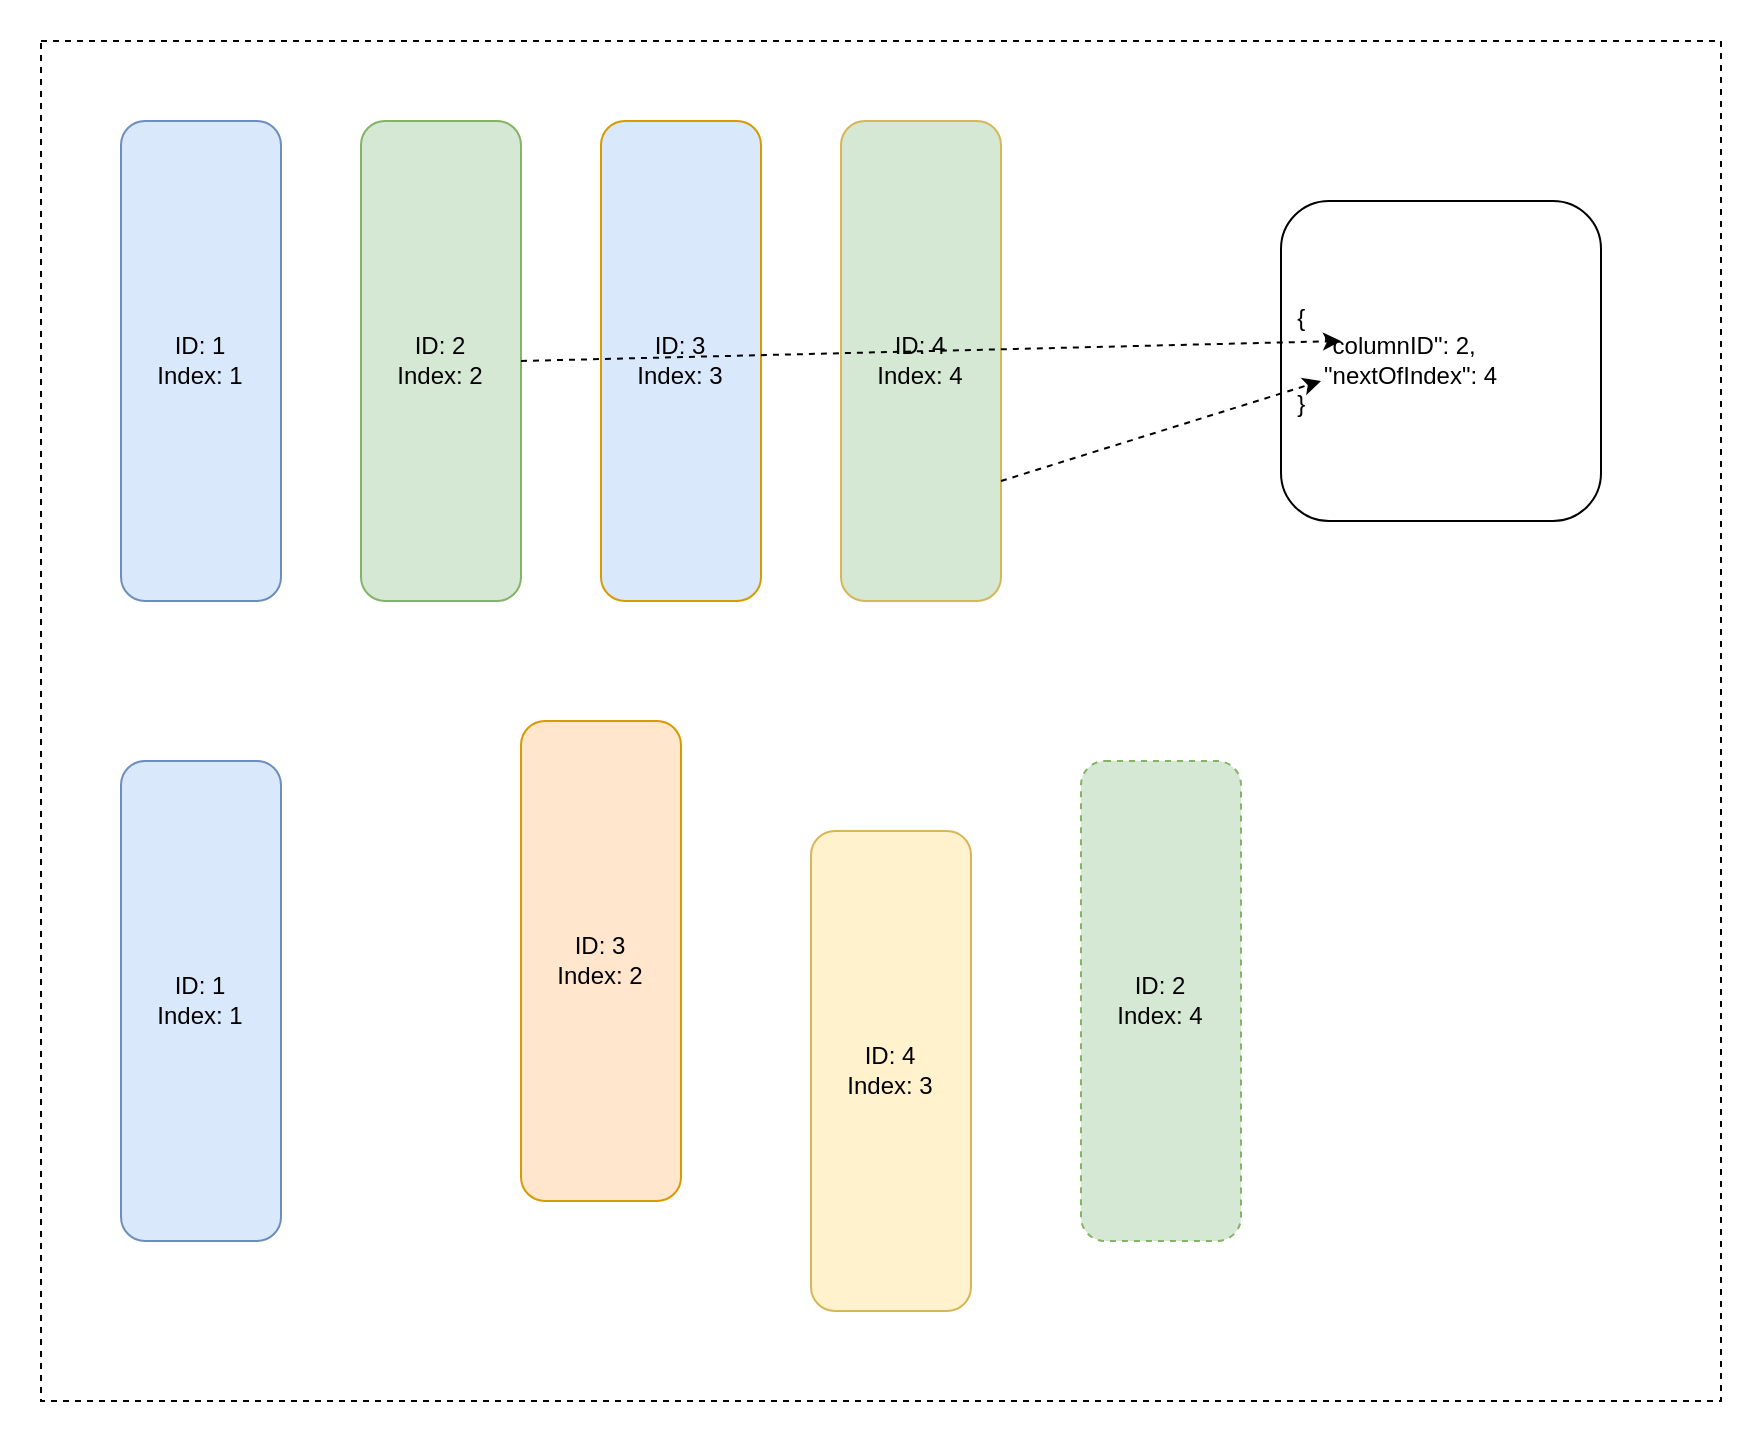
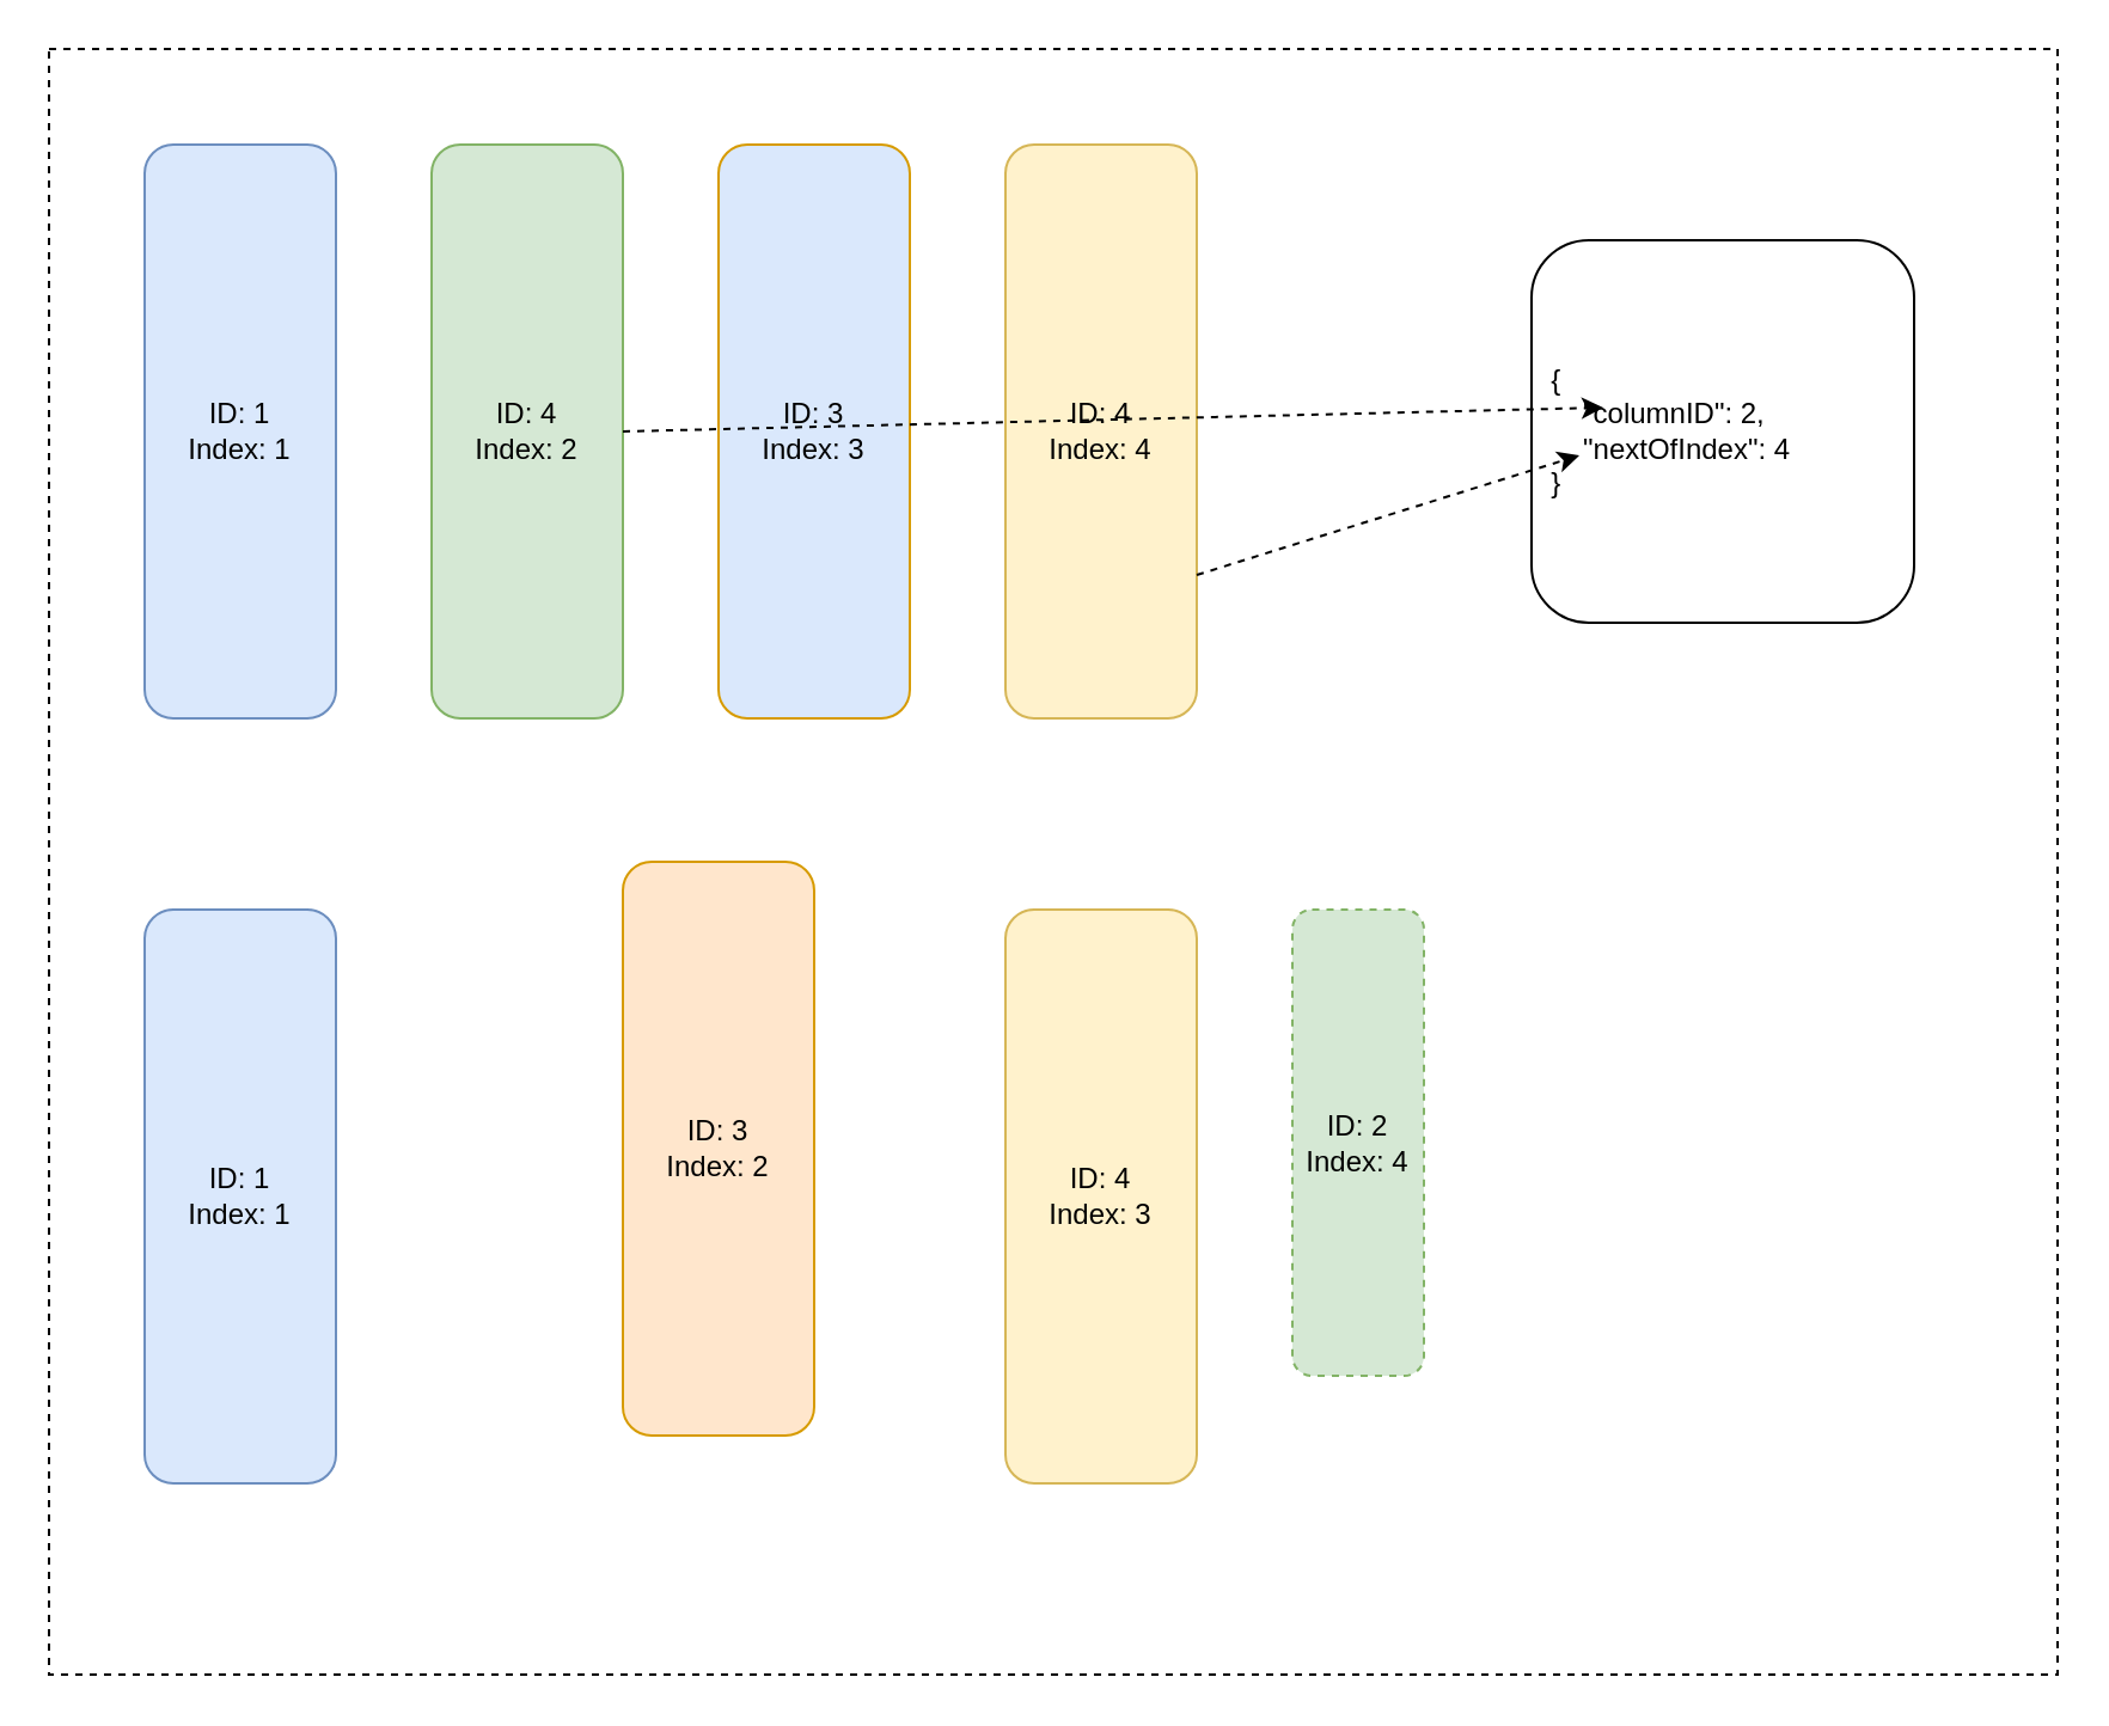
- <mxCell id="4" value="&lt;span&gt;ID: 2&lt;/span&gt;&lt;br&gt;&lt;span&gt;Index: 2&lt;/span&gt;" style="rounded=1;whiteSpace=wrap;html=1;fillColor=#d5e8d4;strokeColor=#82b366;" vertex="1" parent="1"><mxGeometry x="180" y="60" width="80" height="240" as="geometry" /></mxCell>
+ <mxCell id="4" value="&lt;span&gt;ID: 4&lt;/span&gt;&lt;br&gt;&lt;span&gt;Index: 2&lt;/span&gt;" style="rounded=1;whiteSpace=wrap;html=1;fillColor=#d5e8d4;strokeColor=#82b366;" vertex="1" parent="1"><mxGeometry x="180" y="60" width="80" height="240" as="geometry" /></mxCell>
- <mxCell id="6" value="&lt;span&gt;ID: 4&lt;/span&gt;&lt;br&gt;&lt;span&gt;Index: 4&lt;/span&gt;" style="rounded=1;whiteSpace=wrap;html=1;fillColor=#d5e8d4;strokeColor=#d6b656;" vertex="1" parent="1"><mxGeometry x="420" y="60" width="80" height="240" as="geometry" /></mxCell>
+ <mxCell id="6" value="&lt;span&gt;ID: 4&lt;/span&gt;&lt;br&gt;&lt;span&gt;Index: 4&lt;/span&gt;" style="rounded=1;whiteSpace=wrap;html=1;fillColor=#fff2cc;strokeColor=#d6b656;" vertex="1" parent="1"><mxGeometry x="420" y="60" width="80" height="240" as="geometry" /></mxCell>
- <mxCell id="8" value="&lt;span&gt;ID: 2&lt;/span&gt;&lt;br&gt;&lt;span&gt;Index: 4&lt;/span&gt;" style="rounded=1;whiteSpace=wrap;html=1;fillColor=#d5e8d4;strokeColor=#82b366;dashed=1;" vertex="1" parent="1"><mxGeometry x="540" y="380" width="80" height="240" as="geometry" /></mxCell>
+ <mxCell id="8" value="&lt;span&gt;ID: 2&lt;/span&gt;&lt;br&gt;&lt;span&gt;Index: 4&lt;/span&gt;" style="rounded=1;whiteSpace=wrap;html=1;fillColor=#d5e8d4;strokeColor=#82b366;dashed=1;" vertex="1" parent="1"><mxGeometry x="540" y="380" width="55" height="195" as="geometry" /></mxCell>
- <mxCell id="10" value="&lt;span&gt;ID: 4&lt;/span&gt;&lt;br&gt;&lt;span&gt;Index: 3&lt;/span&gt;" style="rounded=1;whiteSpace=wrap;html=1;fillColor=#fff2cc;strokeColor=#d6b656;" vertex="1" parent="1"><mxGeometry x="405" y="415" width="80" height="240" as="geometry" /></mxCell>
+ <mxCell id="10" value="&lt;span&gt;ID: 4&lt;/span&gt;&lt;br&gt;&lt;span&gt;Index: 3&lt;/span&gt;" style="rounded=1;whiteSpace=wrap;html=1;fillColor=#fff2cc;strokeColor=#d6b656;" vertex="1" parent="1"><mxGeometry x="420" y="380" width="80" height="240" as="geometry" /></mxCell>
